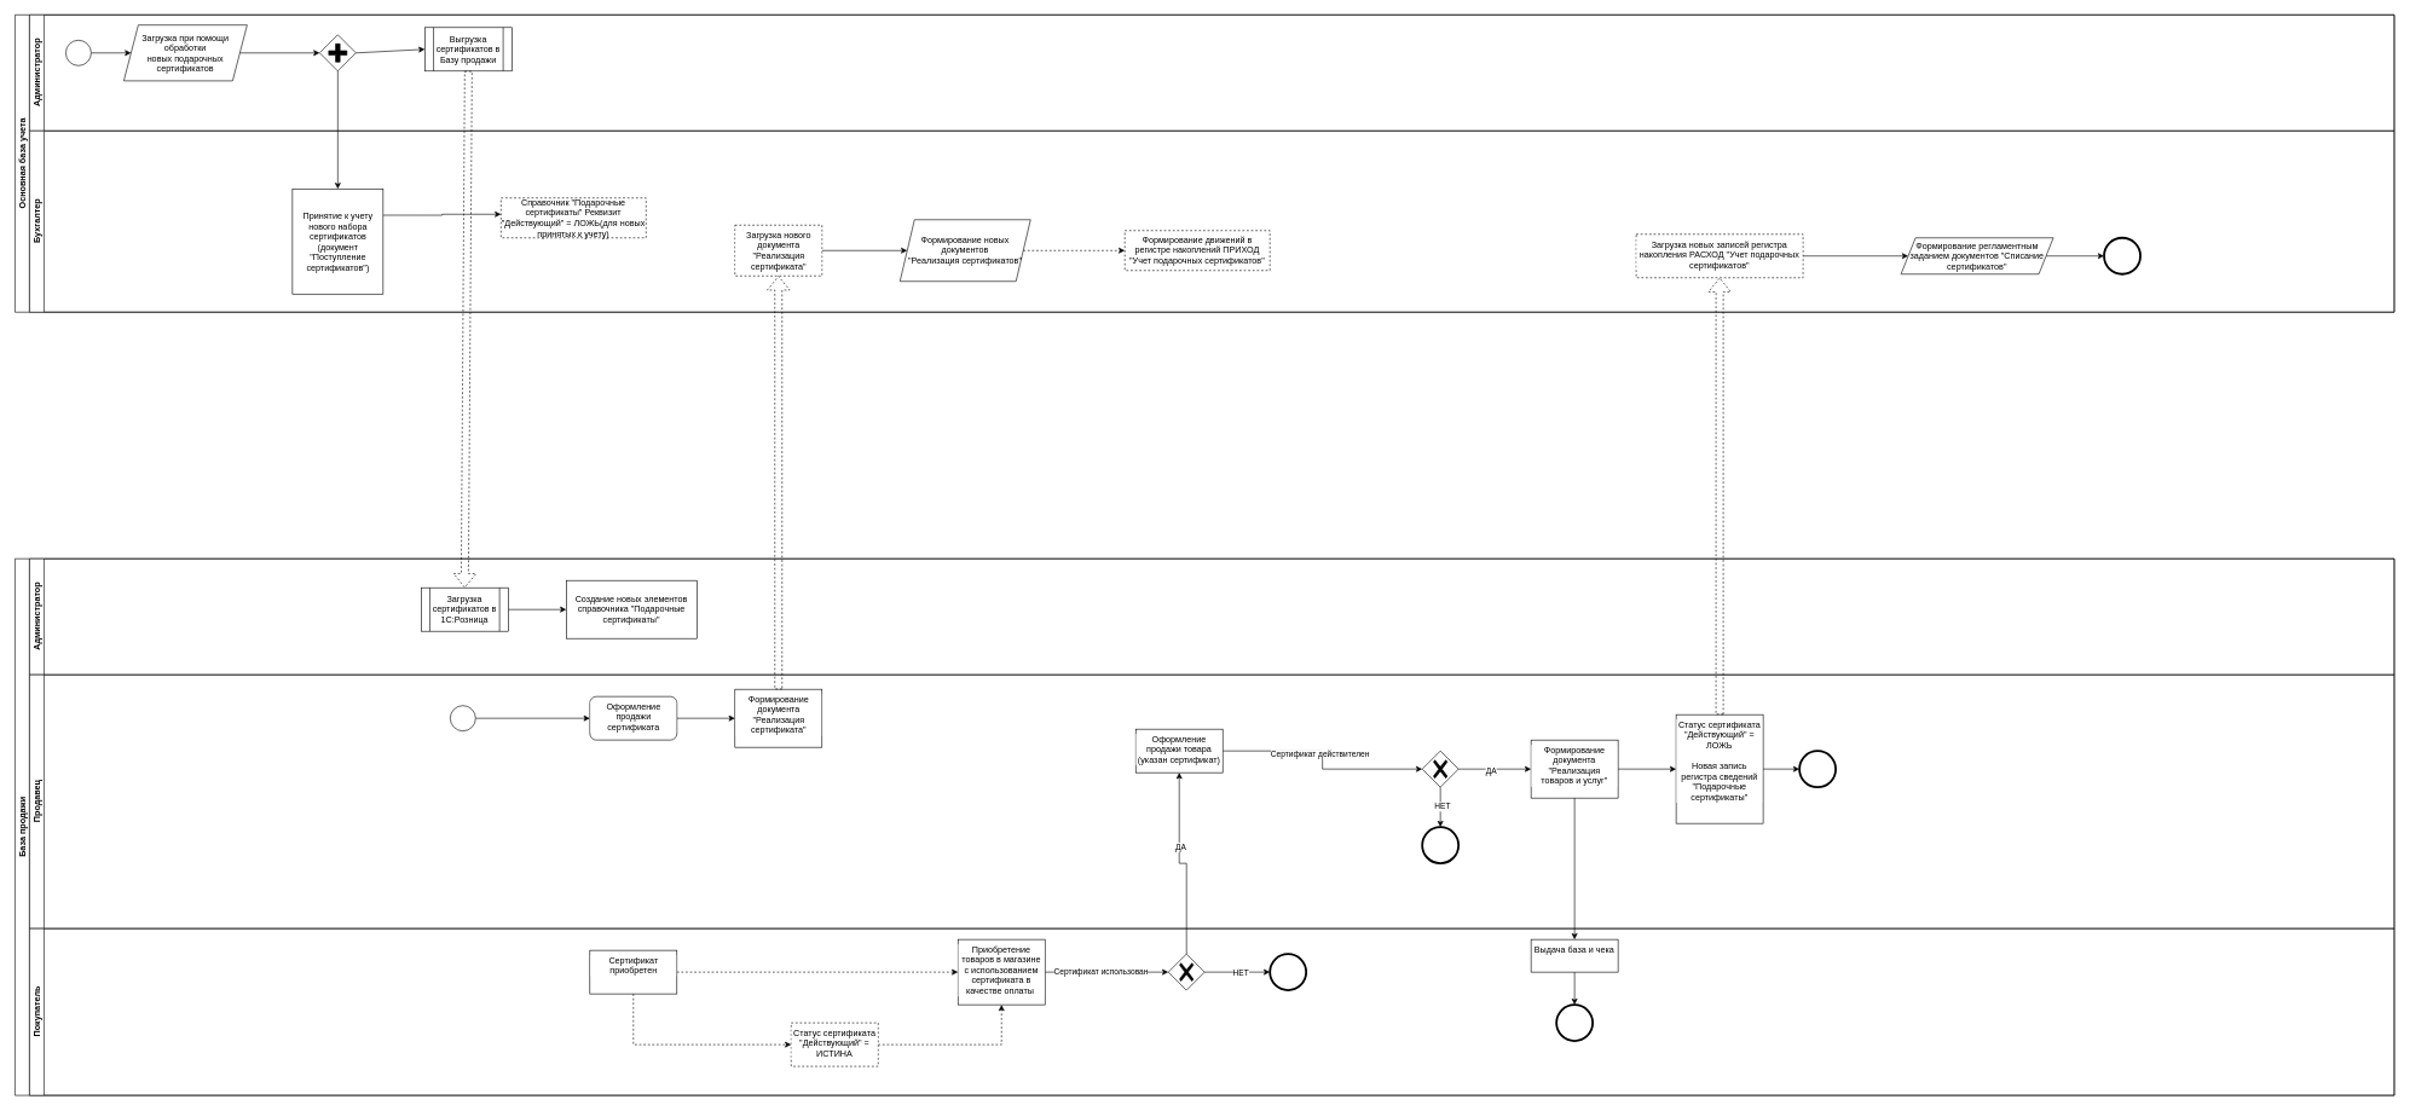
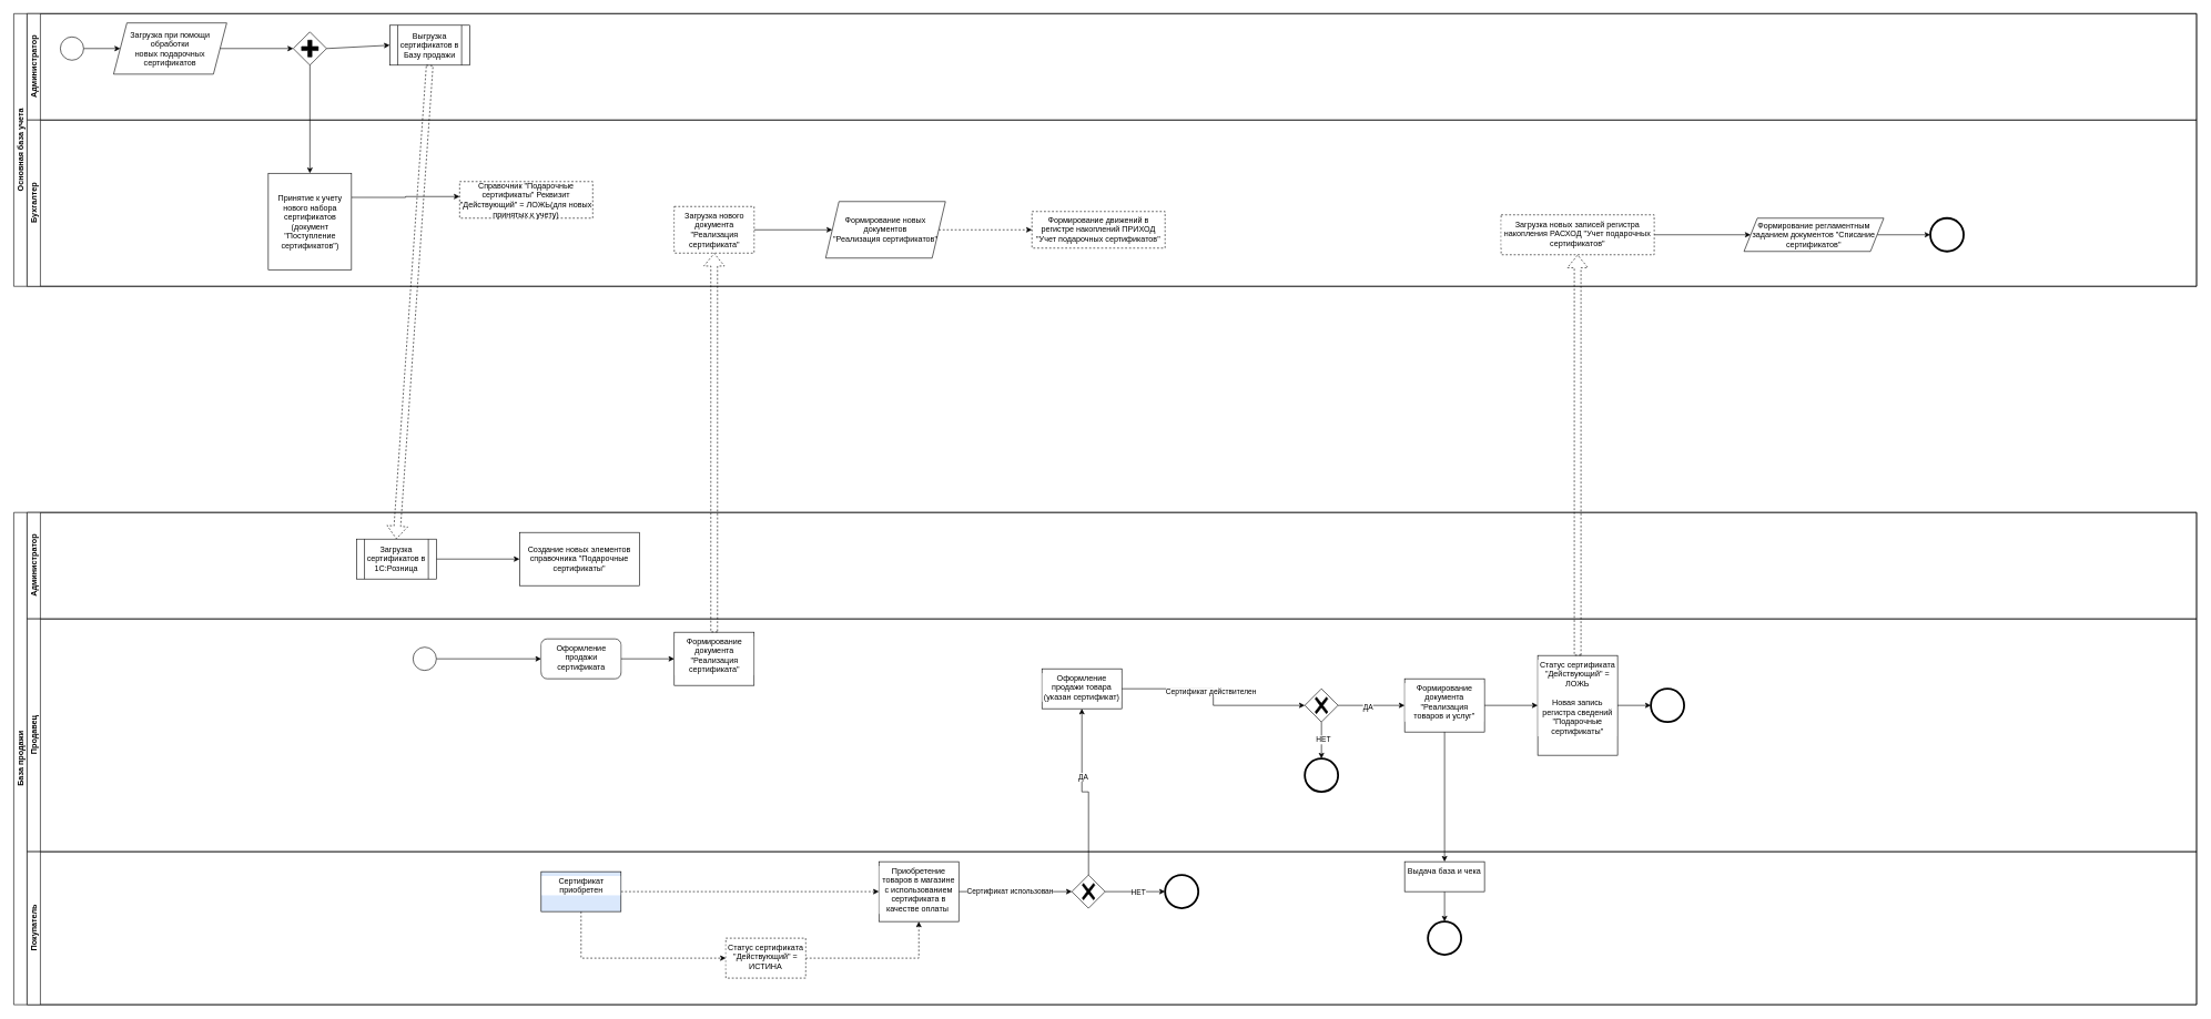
- <mxCell id="29" value="Загрузка сертификатов в 1С:Розница" style="shape=process;whiteSpace=wrap;html=1;backgroundOutline=1;" vertex="1" parent="27"><mxGeometry x="540" y="40" width="120" height="60" as="geometry" /></mxCell>
+ <mxCell id="29" value="Загрузка сертификатов в 1С:Розница" style="shape=process;whiteSpace=wrap;html=1;backgroundOutline=1;" vertex="1" parent="27"><mxGeometry x="495" y="40" width="120" height="60" as="geometry" /></mxCell>
- <mxCell id="54" value="Сертификат приобретен" style="whiteSpace=wrap;html=1;verticalAlign=top;labelBackgroundColor=#ffffff;" vertex="1" parent="51"><mxGeometry x="772.5" y="30" width="120" height="60" as="geometry" /></mxCell>
+ <mxCell id="54" value="Сертификат приобретен" style="whiteSpace=wrap;html=1;verticalAlign=top;labelBackgroundColor=#ffffff;fillColor=#dae8fc;" vertex="1" parent="51"><mxGeometry x="772.5" y="30" width="120" height="60" as="geometry" /></mxCell>
